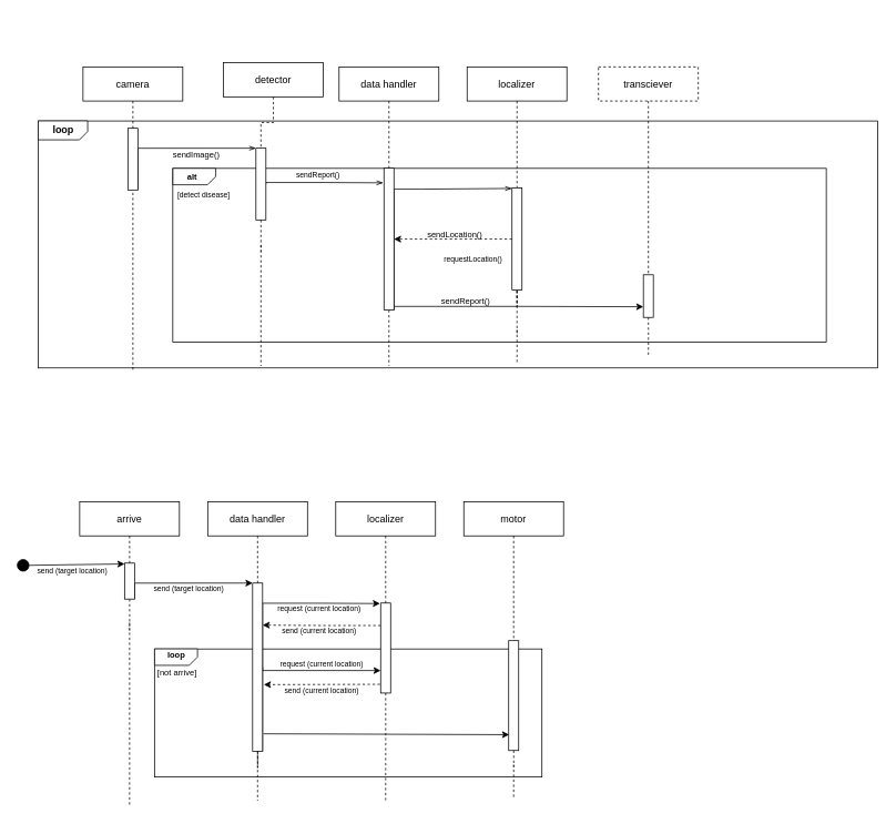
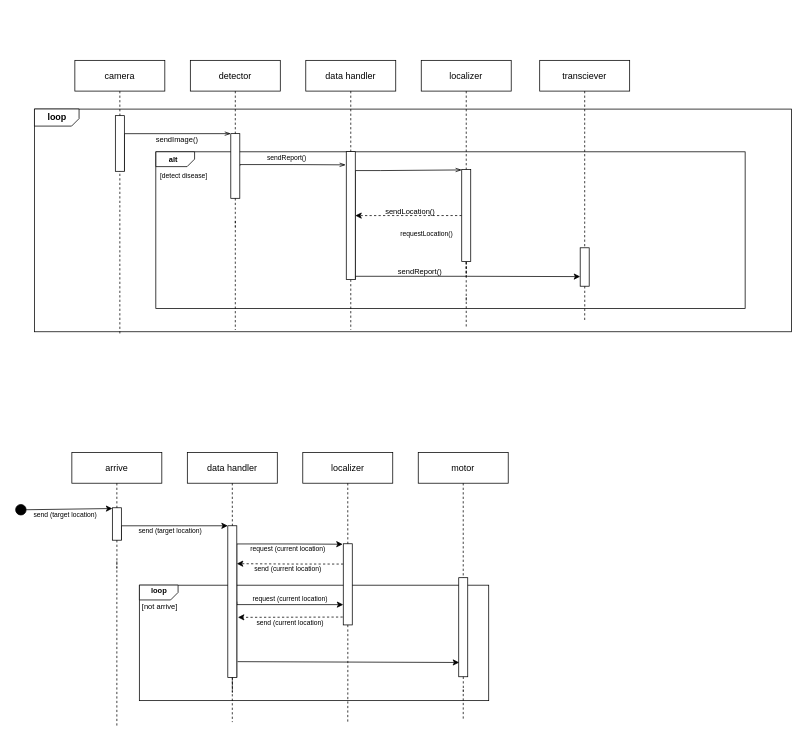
- <mxCell id="10" value="detector" style="rounded=0;whiteSpace=wrap;html=1;" parent="1" vertex="1"><mxGeometry x="268" y="75" width="120" height="41" as="geometry" /></mxCell>
+ <mxCell id="10" value="detector" style="rounded=0;whiteSpace=wrap;html=1;" parent="1" vertex="1"><mxGeometry x="253" y="80" width="120" height="41" as="geometry" /></mxCell>
- <mxCell id="12" value="transciever" style="rounded=0;whiteSpace=wrap;html=1;dashed=1;" parent="1" vertex="1"><mxGeometry x="719" y="80" width="120" height="41" as="geometry" /></mxCell>
+ <mxCell id="12" value="transciever" style="rounded=0;whiteSpace=wrap;html=1;" parent="1" vertex="1"><mxGeometry x="719" y="80" width="120" height="41" as="geometry" /></mxCell>
